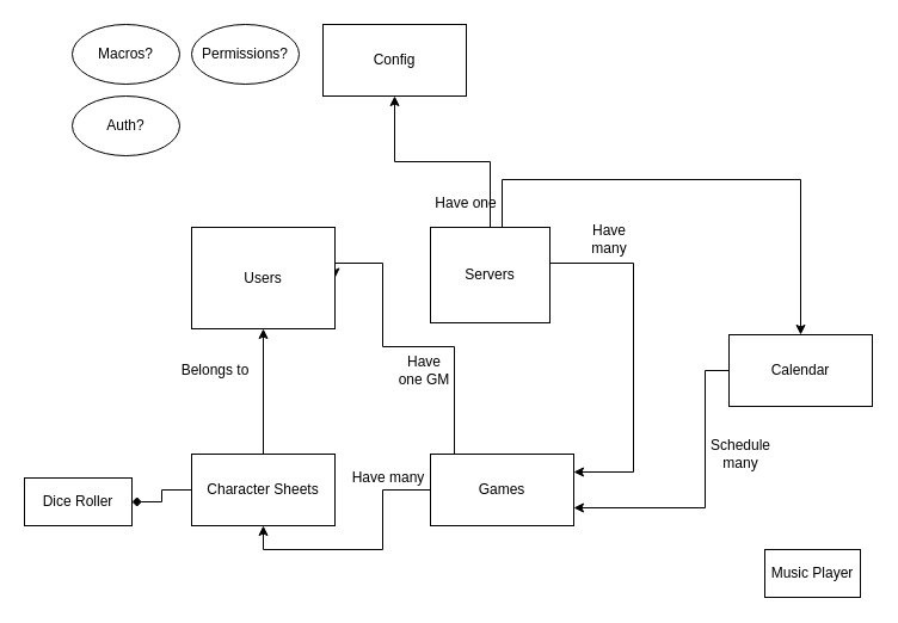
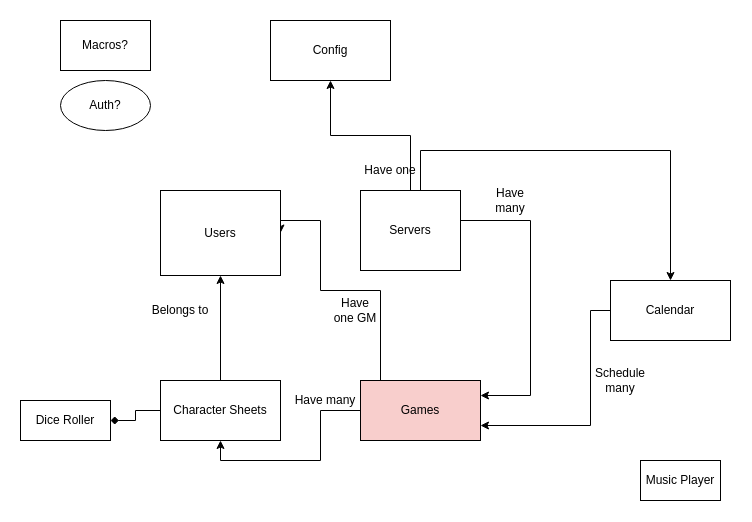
- <mxCell id="25" value="Macros?" style="ellipse;whiteSpace=wrap;html=1;" parent="1" vertex="1"><mxGeometry x="60" y="20" width="90" height="50" as="geometry" /></mxCell>
+ <mxCell id="25" value="Macros?" style="whiteSpace=wrap;html=1;rounded=0;" parent="1" vertex="1"><mxGeometry x="60" y="20" width="90" height="50" as="geometry" /></mxCell>
- <mxCell id="24" value="Permissions?" style="ellipse;whiteSpace=wrap;html=1;" parent="1" vertex="1"><mxGeometry x="160" y="20" width="90" height="50" as="geometry" /></mxCell>
- <mxCell id="6" value="Games" style="rounded=0;whiteSpace=wrap;html=1;" parent="1" vertex="1"><mxGeometry x="360" y="380" width="120" height="60" as="geometry" /></mxCell>
+ <mxCell id="6" value="Games" style="rounded=0;whiteSpace=wrap;html=1;fillColor=#f8cecc;" parent="1" vertex="1"><mxGeometry x="360" y="380" width="120" height="60" as="geometry" /></mxCell>
